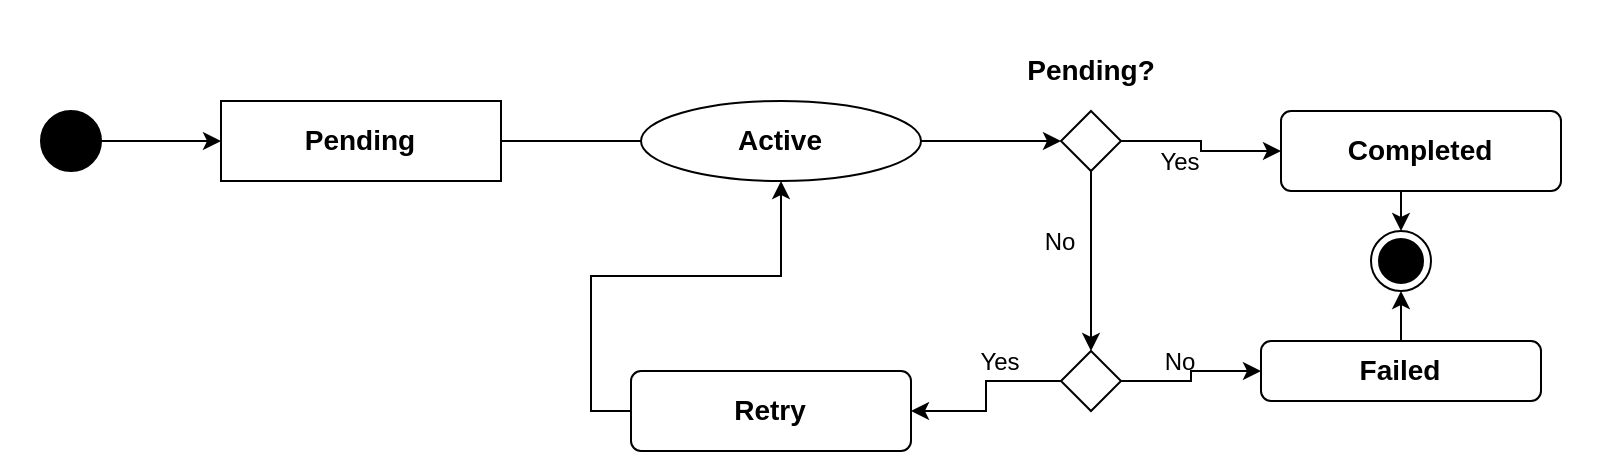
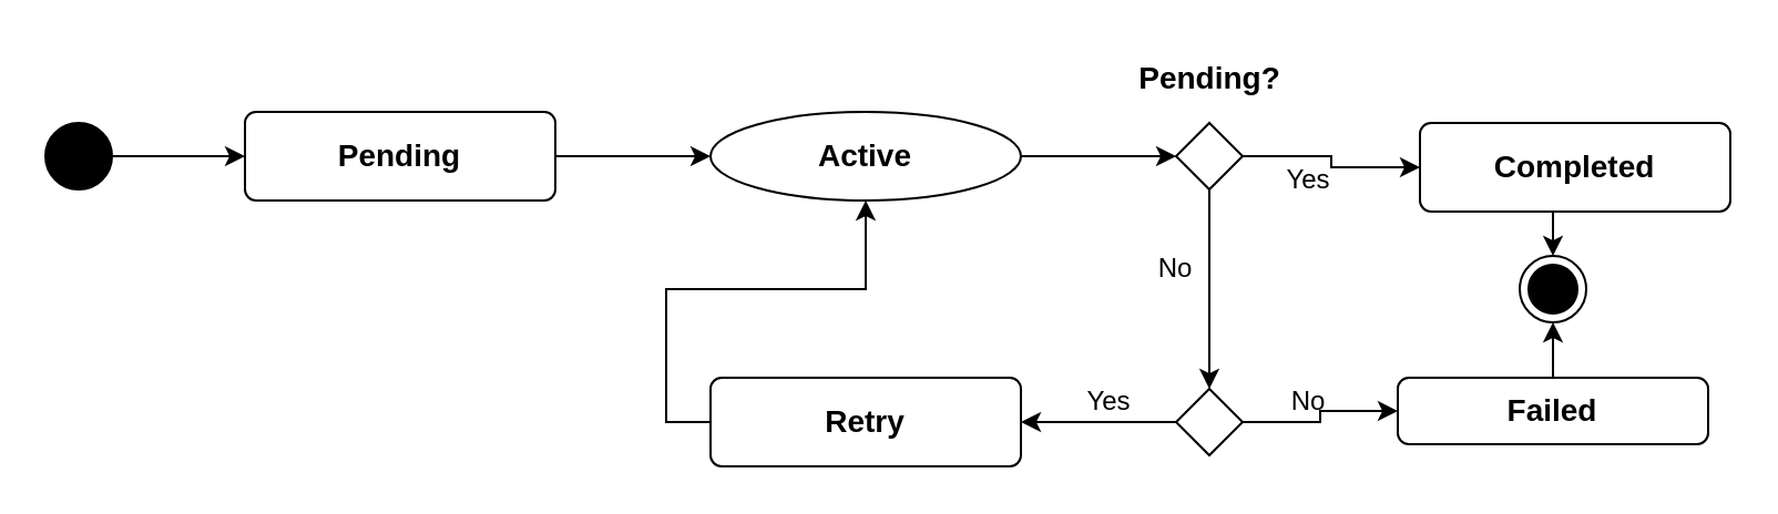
- <mxCell id="5" value="Pending" style="html=1;align=center;verticalAlign=middle;absoluteArcSize=1;arcSize=10;dashed=0;whiteSpace=wrap;fontSize=14;fontStyle=1;rounded=0;" parent="1" vertex="1"><mxGeometry x="110" y="50" width="140" height="40" as="geometry" /></mxCell>
+ <mxCell id="5" value="Pending" style="html=1;align=center;verticalAlign=middle;rounded=1;absoluteArcSize=1;arcSize=10;dashed=0;whiteSpace=wrap;fontSize=14;fontStyle=1" parent="1" vertex="1"><mxGeometry x="110" y="50" width="140" height="40" as="geometry" /></mxCell>
- <mxCell id="4" style="edgeStyle=orthogonalEdgeStyle;rounded=0;orthogonalLoop=1;jettySize=auto;html=1;exitX=1;exitY=0.5;exitDx=0;exitDy=0;entryX=0;entryY=0.5;entryDx=0;entryDy=0;endArrow=none;" parent="1" source="5" target="8" edge="1"><mxGeometry relative="1" as="geometry" /></mxCell>
+ <mxCell id="4" style="edgeStyle=orthogonalEdgeStyle;rounded=0;orthogonalLoop=1;jettySize=auto;html=1;exitX=1;exitY=0.5;exitDx=0;exitDy=0;entryX=0;entryY=0.5;entryDx=0;entryDy=0;" parent="1" source="5" target="8" edge="1"><mxGeometry relative="1" as="geometry" /></mxCell>
- <mxCell id="10" value="Retry" style="html=1;align=center;verticalAlign=middle;rounded=1;absoluteArcSize=1;arcSize=10;dashed=0;whiteSpace=wrap;fontSize=14;fontStyle=1" parent="1" vertex="1"><mxGeometry x="315" y="185" width="140" height="40" as="geometry" /></mxCell>
+ <mxCell id="10" value="Retry" style="html=1;align=center;verticalAlign=middle;rounded=1;absoluteArcSize=1;arcSize=10;dashed=0;whiteSpace=wrap;fontSize=14;fontStyle=1" parent="1" vertex="1"><mxGeometry x="320" y="170" width="140" height="40" as="geometry" /></mxCell>
